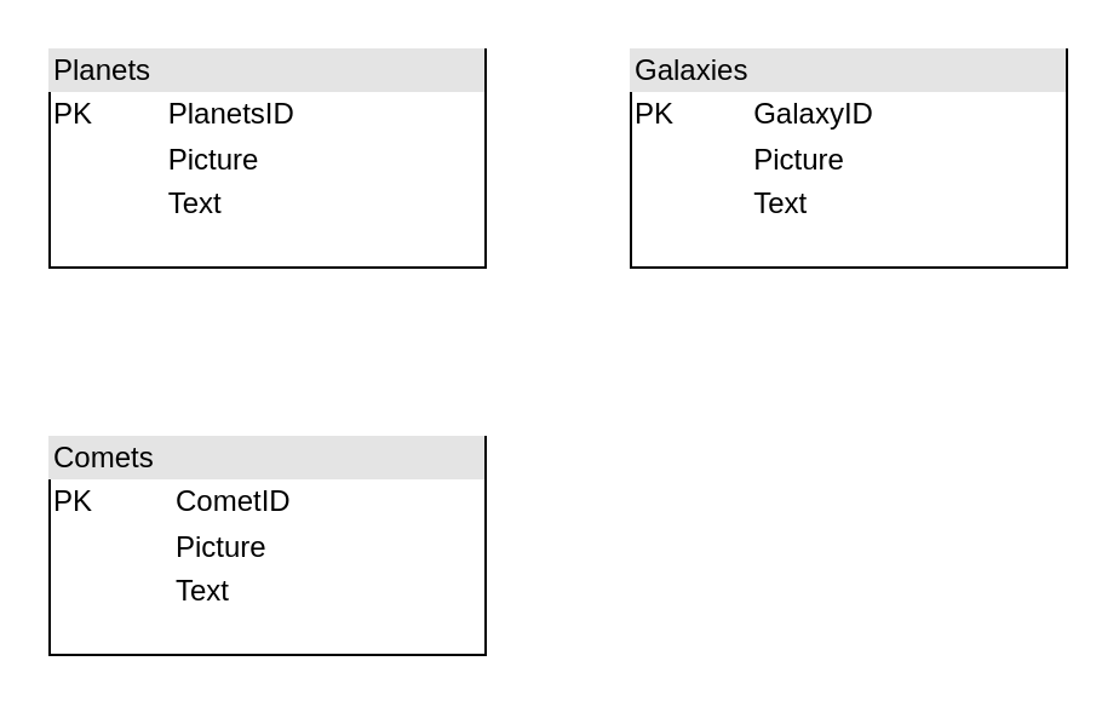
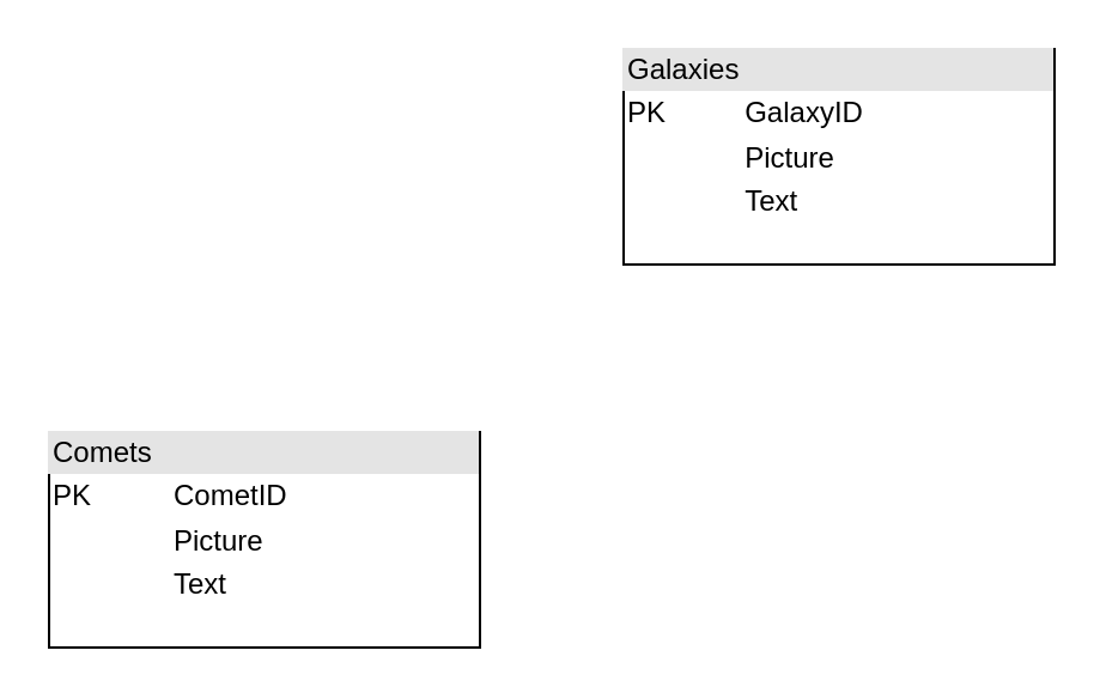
- <mxCell id="2" value="&lt;div style=&quot;box-sizing:border-box;width:100%;background:#e4e4e4;padding:2px;&quot;&gt;Planets&lt;/div&gt;&lt;table style=&quot;width:100%;font-size:1em;&quot; cellpadding=&quot;2&quot; cellspacing=&quot;0&quot;&gt;&lt;tbody&gt;&lt;tr&gt;&lt;td&gt;PK&lt;/td&gt;&lt;td&gt;PlanetsID&lt;/td&gt;&lt;/tr&gt;&lt;tr&gt;&lt;td&gt;&lt;br&gt;&lt;/td&gt;&lt;td&gt;Picture&lt;br&gt;&lt;/td&gt;&lt;/tr&gt;&lt;tr&gt;&lt;td&gt;&lt;/td&gt;&lt;td&gt;Text&lt;/td&gt;&lt;/tr&gt;&lt;/tbody&gt;&lt;/table&gt;" style="verticalAlign=top;align=left;overflow=fill;html=1;whiteSpace=wrap;" vertex="1" parent="1"><mxGeometry x="20" y="20" width="180" height="90" as="geometry" /></mxCell>
